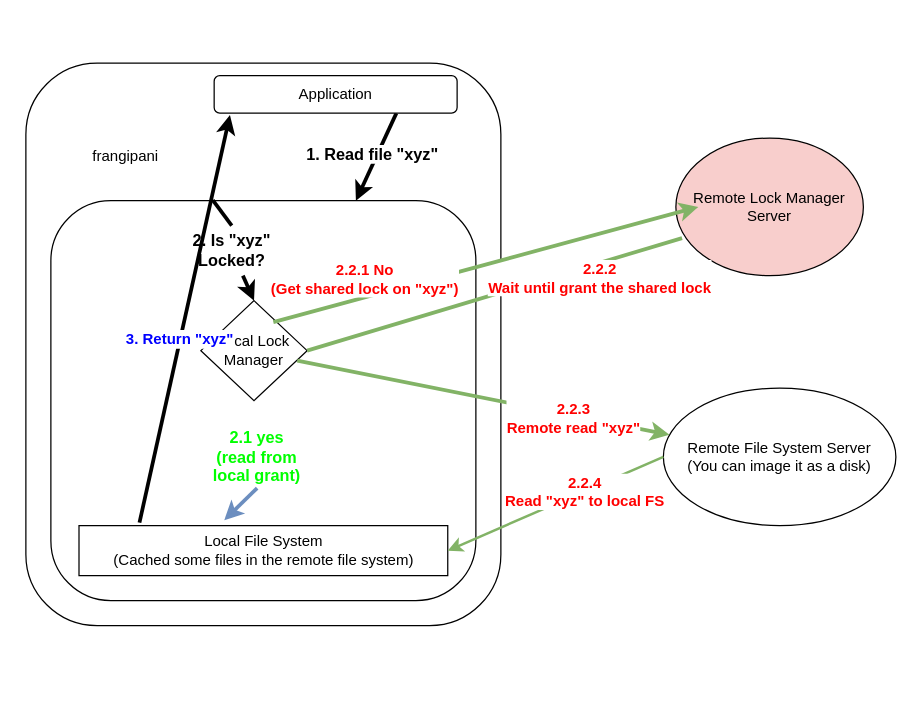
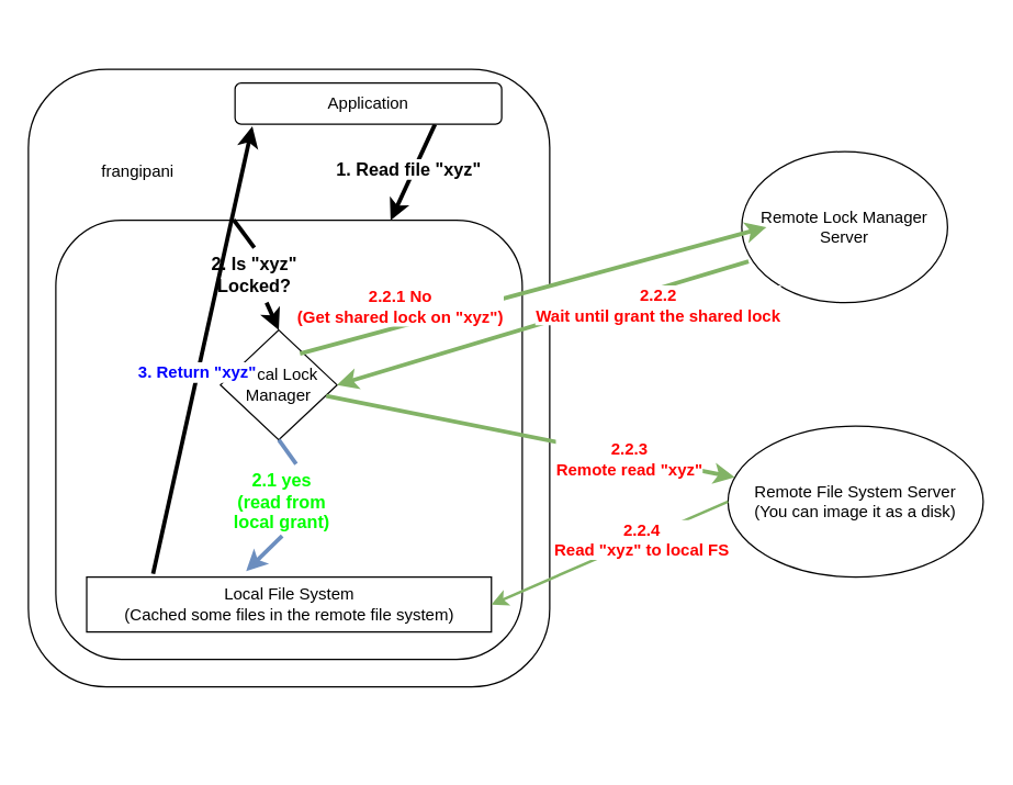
- <mxCell id="2" value="Remote Lock Manager Server" style="ellipse;whiteSpace=wrap;html=1;fillColor=#f8cecc;" parent="1" vertex="1"><mxGeometry x="540" y="110" width="150" height="110" as="geometry" /></mxCell>
+ <mxCell id="2" value="Remote Lock Manager Server" style="ellipse;whiteSpace=wrap;html=1;" parent="1" vertex="1"><mxGeometry x="540" y="110" width="150" height="110" as="geometry" /></mxCell>
- <mxCell id="21" value="" style="endArrow=none;html=1;exitX=0.033;exitY=0.727;exitDx=0;exitDy=0;exitPerimeter=0;entryX=1;entryY=0.5;entryDx=0;entryDy=0;fontColor=#FF0000;fillColor=#d5e8d4;strokeColor=#82b366;strokeWidth=3;" parent="1" source="2" target="11" edge="1"><mxGeometry width="50" height="50" relative="1" as="geometry"><mxPoint x="310" y="290" as="sourcePoint" /><mxPoint x="360" y="240" as="targetPoint" /></mxGeometry></mxCell>
+ <mxCell id="21" value="" style="endArrow=classic;html=1;exitX=0.033;exitY=0.727;exitDx=0;exitDy=0;exitPerimeter=0;entryX=1;entryY=0.5;entryDx=0;entryDy=0;fontColor=#FF0000;fillColor=#d5e8d4;strokeColor=#82b366;strokeWidth=3;" parent="1" source="2" target="11" edge="1"><mxGeometry width="50" height="50" relative="1" as="geometry"><mxPoint x="310" y="290" as="sourcePoint" /><mxPoint x="360" y="240" as="targetPoint" /></mxGeometry></mxCell>
+ <mxCell id="18" value="" style="endArrow=none;html=1;exitX=0.5;exitY=1;exitDx=0;exitDy=0;entryX=0.613;entryY=-0.048;entryDx=0;entryDy=0;entryPerimeter=0;strokeWidth=3;fillColor=#dae8fc;strokeColor=#6c8ebf;" parent="4" source="11" target="17" edge="1"><mxGeometry width="50" height="50" relative="1" as="geometry"><mxPoint x="187.5" y="300" as="sourcePoint" /><mxPoint x="206.25" y="470" as="targetPoint" /></mxGeometry></mxCell>
